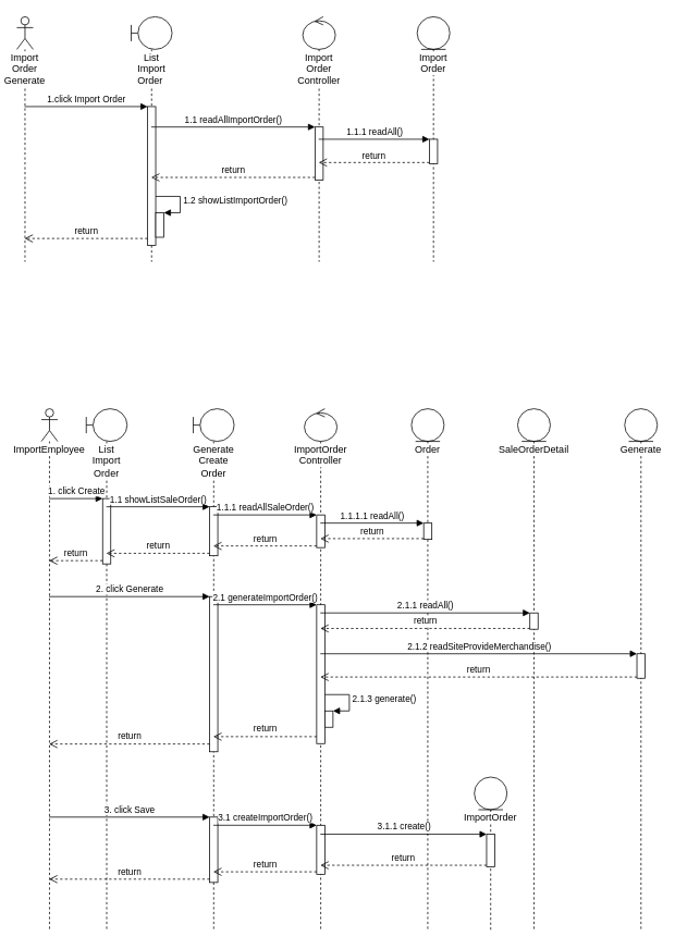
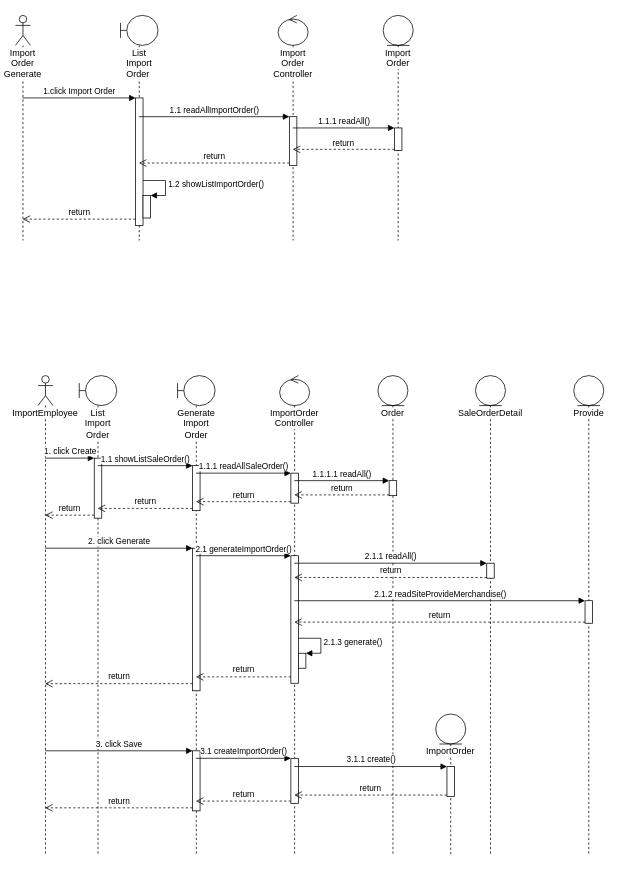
- <mxCell id="34" value="Generate" style="shape=umlLifeline;participant=umlEntity;perimeter=lifelinePerimeter;whiteSpace=wrap;html=1;container=1;collapsible=0;recursiveResize=0;verticalAlign=top;spacingTop=36;labelBackgroundColor=#ffffff;outlineConnect=0;" parent="1" vertex="1"><mxGeometry x="764" y="500" width="40" height="640" as="geometry" /></mxCell>
+ <mxCell id="34" value="Provide" style="shape=umlLifeline;participant=umlEntity;perimeter=lifelinePerimeter;whiteSpace=wrap;html=1;container=1;collapsible=0;recursiveResize=0;verticalAlign=top;spacingTop=36;labelBackgroundColor=#ffffff;outlineConnect=0;" parent="1" vertex="1"><mxGeometry x="764" y="500" width="40" height="640" as="geometry" /></mxCell>
- <mxCell id="18" value="Generate Create Order" style="shape=umlLifeline;participant=umlBoundary;perimeter=lifelinePerimeter;whiteSpace=wrap;html=1;container=1;collapsible=0;recursiveResize=0;verticalAlign=top;spacingTop=36;labelBackgroundColor=#ffffff;outlineConnect=0;" parent="1" vertex="1"><mxGeometry x="236" y="500" width="50" height="640" as="geometry" /></mxCell>
+ <mxCell id="18" value="Generate Import Order" style="shape=umlLifeline;participant=umlBoundary;perimeter=lifelinePerimeter;whiteSpace=wrap;html=1;container=1;collapsible=0;recursiveResize=0;verticalAlign=top;spacingTop=36;labelBackgroundColor=#ffffff;outlineConnect=0;" parent="1" vertex="1"><mxGeometry x="236" y="500" width="50" height="640" as="geometry" /></mxCell>
